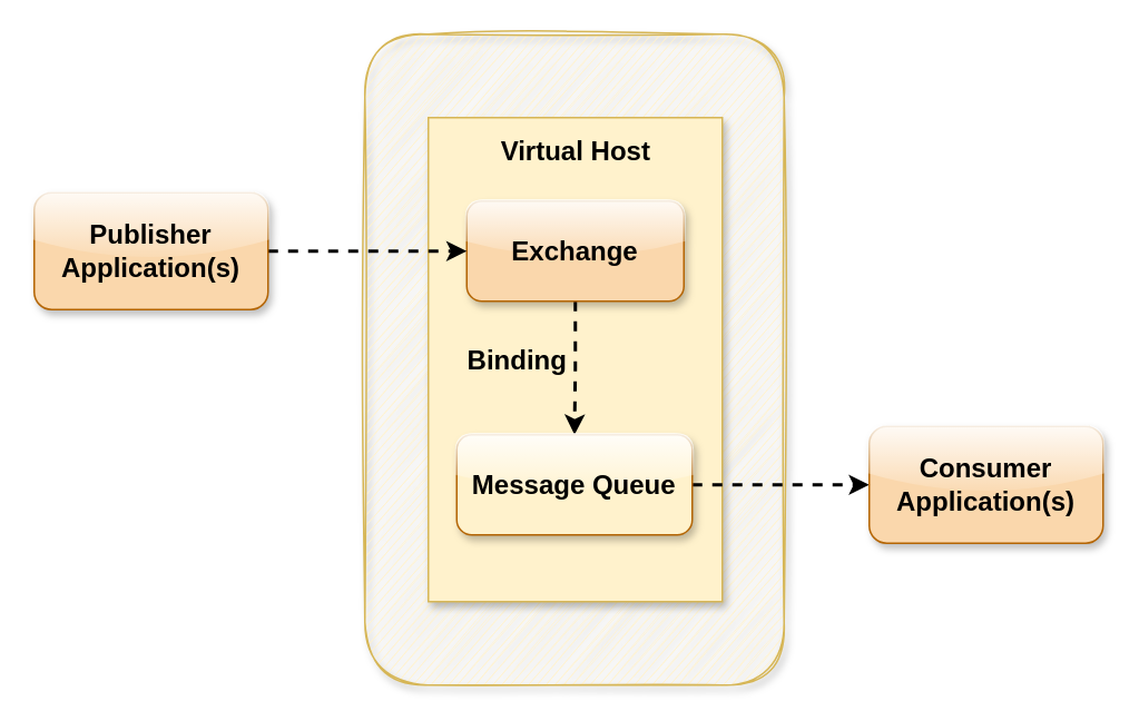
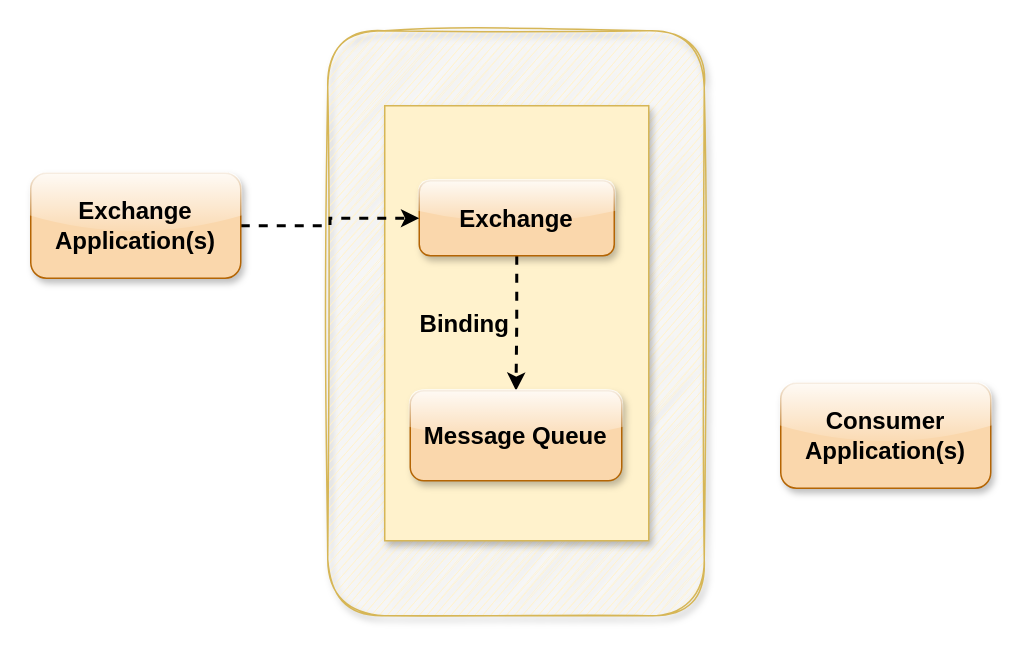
- <mxCell id="4" value="Virtual Host" style="text;html=1;align=center;verticalAlign=middle;resizable=0;points=[];autosize=1;strokeColor=none;fillColor=none;fontSize=16;fontStyle=1" vertex="1" parent="1"><mxGeometry x="294" y="80" width="100" height="20" as="geometry" /></mxCell>
- <mxCell id="11" value="Publisher&lt;br&gt;Application(s)" style="rounded=1;whiteSpace=wrap;html=1;fontSize=16;fontStyle=1;fillColor=#fad7ac;strokeColor=#b46504;glass=1;shadow=1;sketch=0;" vertex="1" parent="1"><mxGeometry x="20" y="115" width="140" height="70" as="geometry" /></mxCell>
+ <mxCell id="11" value="Exchange&lt;br&gt;Application(s)" style="rounded=1;whiteSpace=wrap;html=1;fontSize=16;fontStyle=1;fillColor=#fad7ac;strokeColor=#b46504;glass=1;shadow=1;sketch=0;" vertex="1" parent="1"><mxGeometry x="20" y="115" width="140" height="70" as="geometry" /></mxCell>
- <mxCell id="6" value="Exchange" style="rounded=1;whiteSpace=wrap;html=1;fontSize=16;fontStyle=1;fillColor=#fad7ac;strokeColor=#b46504;glass=1;shadow=1;sketch=0;" vertex="1" parent="1"><mxGeometry x="279" y="120" width="130" height="60" as="geometry" /></mxCell>
+ <mxCell id="6" value="Exchange" style="rounded=1;whiteSpace=wrap;html=1;fontSize=16;fontStyle=1;fillColor=#fad7ac;strokeColor=#b46504;glass=1;shadow=1;sketch=0;" vertex="1" parent="1"><mxGeometry x="279" y="120" width="130" height="50" as="geometry" /></mxCell>
- <mxCell id="8" value="Message Queue" style="rounded=1;whiteSpace=wrap;html=1;fontSize=16;fontStyle=1;fillColor=#fff2cc;strokeColor=#b46504;glass=1;shadow=1;sketch=0;" vertex="1" parent="1"><mxGeometry x="273" y="260" width="141" height="60" as="geometry" /></mxCell>
+ <mxCell id="8" value="Message Queue" style="rounded=1;whiteSpace=wrap;html=1;fontSize=16;fontStyle=1;fillColor=#fad7ac;strokeColor=#b46504;glass=1;shadow=1;sketch=0;" vertex="1" parent="1"><mxGeometry x="273" y="260" width="141" height="60" as="geometry" /></mxCell>
- <mxCell id="7" value="" style="edgeStyle=orthogonalEdgeStyle;rounded=0;orthogonalLoop=1;jettySize=auto;html=1;dashed=1;fontSize=16;strokeWidth=2;" edge="1" parent="1" source="8" target="12"><mxGeometry relative="1" as="geometry" /></mxCell>
